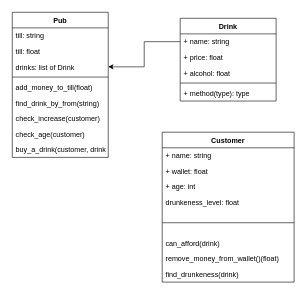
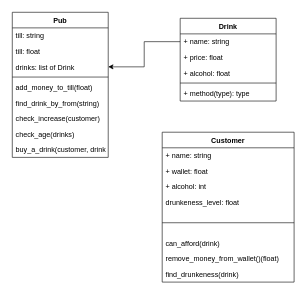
- <mxCell id="10" value="check_age(customer)" style="text;strokeColor=none;fillColor=none;align=left;verticalAlign=top;spacingLeft=4;spacingRight=4;overflow=hidden;rotatable=0;points=[[0,0.5],[1,0.5]];portConstraint=eastwest;" vertex="1" parent="2"><mxGeometry y="190" width="160" height="26" as="geometry" /></mxCell>
+ <mxCell id="10" value="check_age(drinks)" style="text;strokeColor=none;fillColor=none;align=left;verticalAlign=top;spacingLeft=4;spacingRight=4;overflow=hidden;rotatable=0;points=[[0,0.5],[1,0.5]];portConstraint=eastwest;" vertex="1" parent="2"><mxGeometry y="190" width="160" height="26" as="geometry" /></mxCell>
- <mxCell id="22" value="+ age: int" style="text;strokeColor=none;fillColor=none;align=left;verticalAlign=top;spacingLeft=4;spacingRight=4;overflow=hidden;rotatable=0;points=[[0,0.5],[1,0.5]];portConstraint=eastwest;" vertex="1" parent="19"><mxGeometry y="78" width="220" height="26" as="geometry" /></mxCell>
+ <mxCell id="22" value="+ alcohol: int" style="text;strokeColor=none;fillColor=none;align=left;verticalAlign=top;spacingLeft=4;spacingRight=4;overflow=hidden;rotatable=0;points=[[0,0.5],[1,0.5]];portConstraint=eastwest;" vertex="1" parent="19"><mxGeometry y="78" width="220" height="26" as="geometry" /></mxCell>
